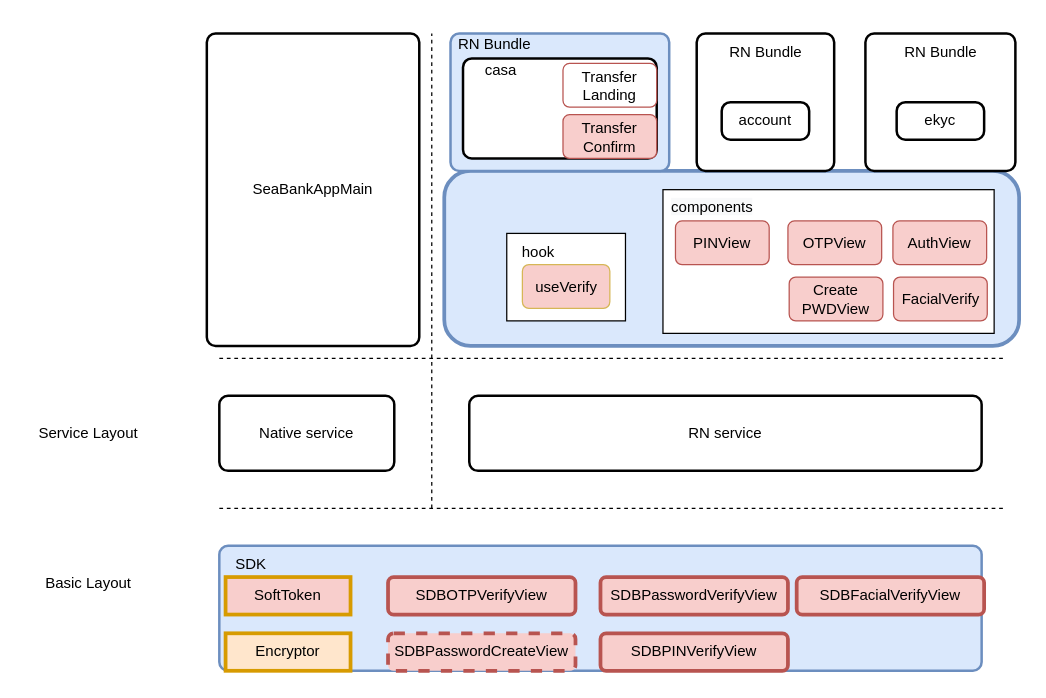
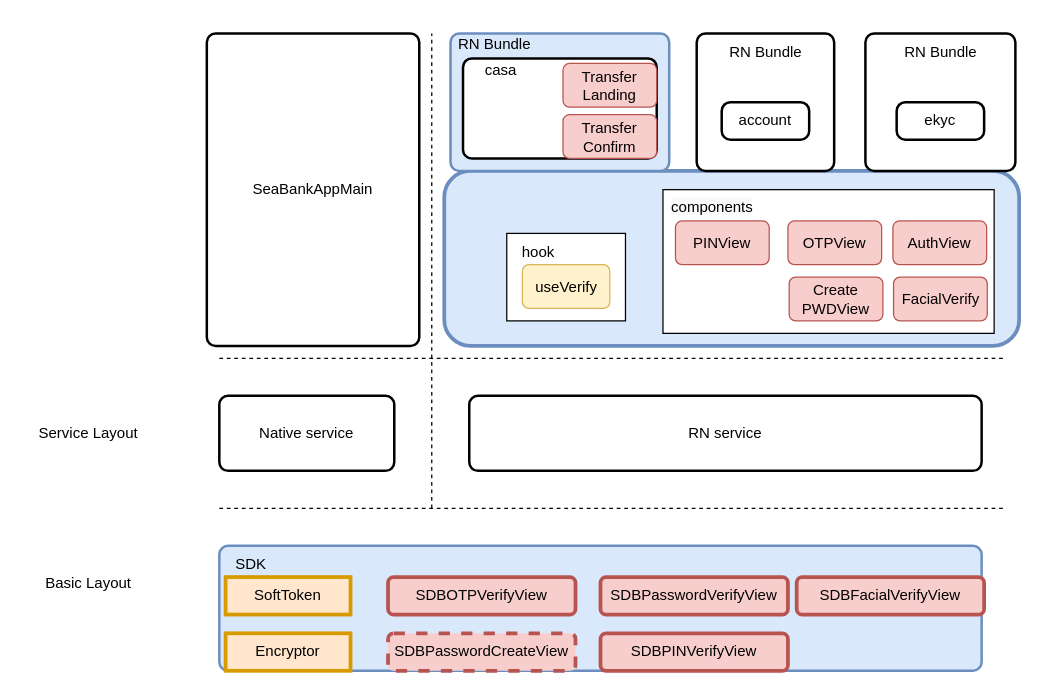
- <mxCell id="39" value="Transfer Landing" style="rounded=1;whiteSpace=wrap;html=1;fillColor=#ffffff;strokeColor=#b85450;" parent="1" vertex="1"><mxGeometry x="450" y="50" width="75" height="35" as="geometry" /></mxCell>
+ <mxCell id="39" value="Transfer Landing" style="rounded=1;whiteSpace=wrap;html=1;fillColor=#f8cecc;strokeColor=#b85450;" parent="1" vertex="1"><mxGeometry x="450" y="50" width="75" height="35" as="geometry" /></mxCell>
- <mxCell id="27" value="useVerify" style="rounded=1;whiteSpace=wrap;html=1;fillColor=#f8cecc;strokeColor=#d6b656;" parent="1" vertex="1"><mxGeometry x="417.5" y="211" width="70" height="35" as="geometry" /></mxCell>
+ <mxCell id="27" value="useVerify" style="rounded=1;whiteSpace=wrap;html=1;fillColor=#fff2cc;strokeColor=#d6b656;" parent="1" vertex="1"><mxGeometry x="417.5" y="211" width="70" height="35" as="geometry" /></mxCell>
- <mxCell id="34" value="SoftToken" style="whiteSpace=wrap;html=1;strokeWidth=3;fillColor=#f8cecc;strokeColor=#d79b00;" parent="1" vertex="1"><mxGeometry x="180" y="461" width="100" height="30" as="geometry" /></mxCell>
+ <mxCell id="34" value="SoftToken" style="whiteSpace=wrap;html=1;strokeWidth=3;fillColor=#ffe6cc;strokeColor=#d79b00;" parent="1" vertex="1"><mxGeometry x="180" y="461" width="100" height="30" as="geometry" /></mxCell>
